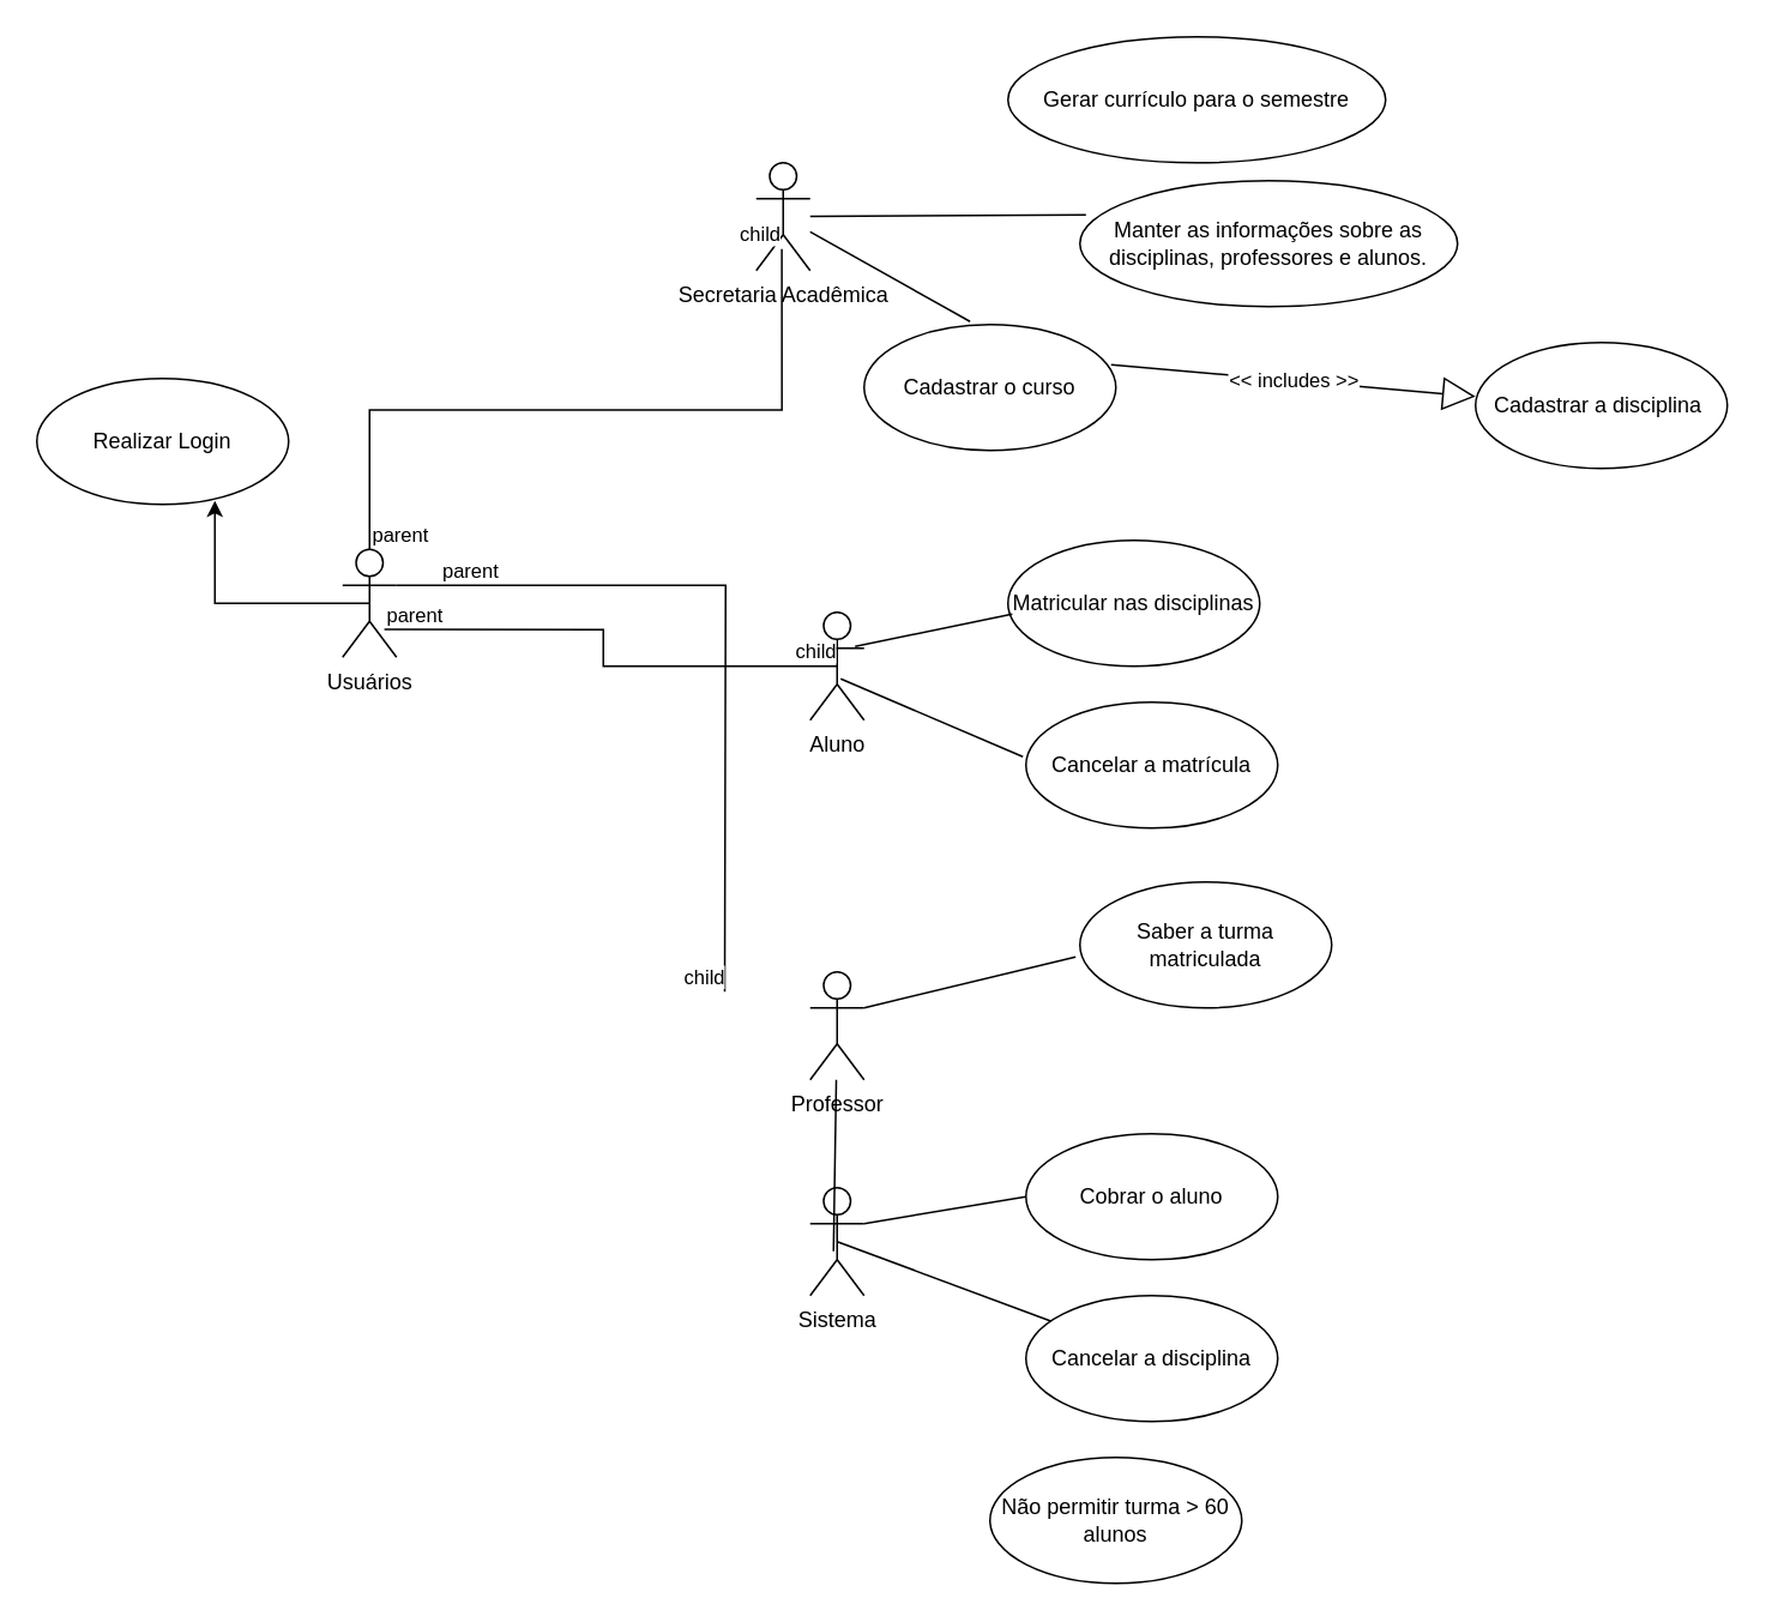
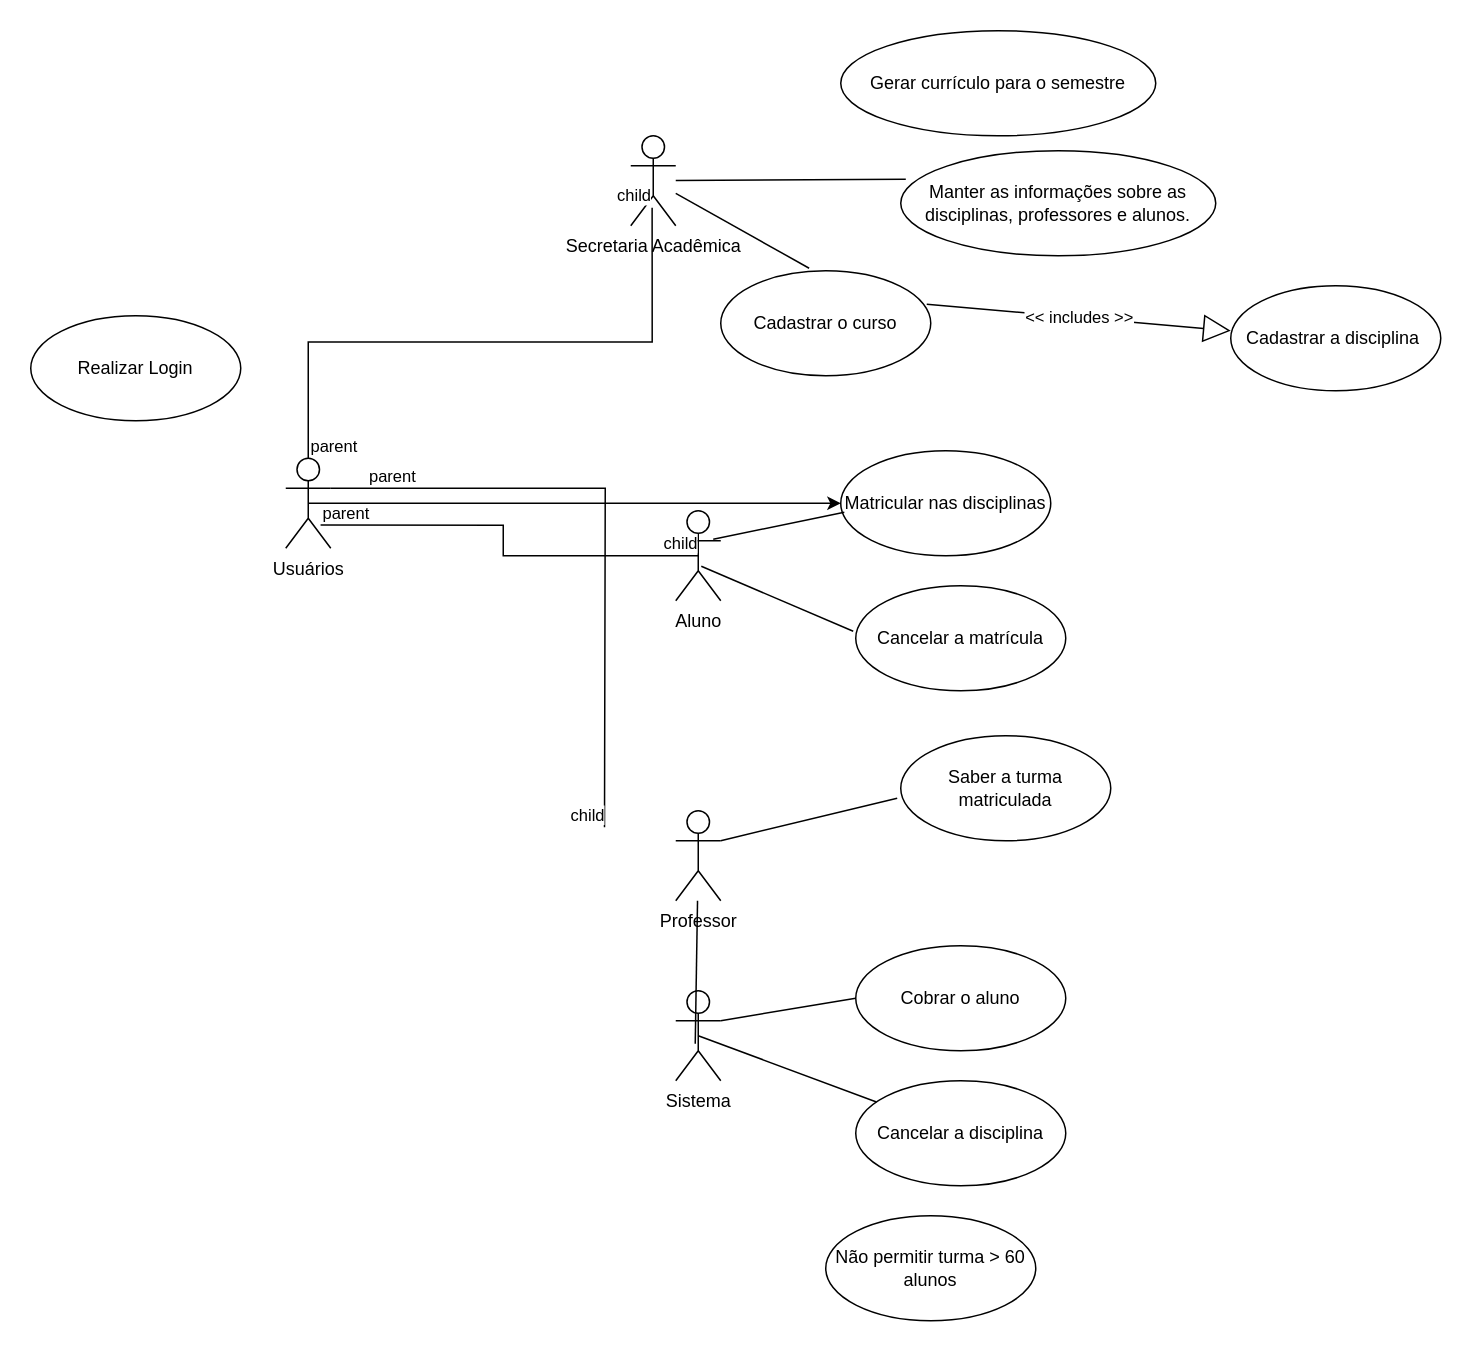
- <mxCell id="28" style="edgeStyle=orthogonalEdgeStyle;rounded=0;orthogonalLoop=1;jettySize=auto;html=1;exitX=0.5;exitY=0.5;exitDx=0;exitDy=0;exitPerimeter=0;entryX=0.707;entryY=0.971;entryDx=0;entryDy=0;entryPerimeter=0;" edge="1" parent="1" source="29" target="36"><mxGeometry relative="1" as="geometry" /></mxCell>
+ <mxCell id="28" style="edgeStyle=orthogonalEdgeStyle;rounded=0;orthogonalLoop=1;jettySize=auto;html=1;exitX=0.5;exitY=0.5;exitDx=0;exitDy=0;exitPerimeter=0;" edge="1" parent="1" source="29" target="9"><mxGeometry relative="1" as="geometry" /></mxCell>
